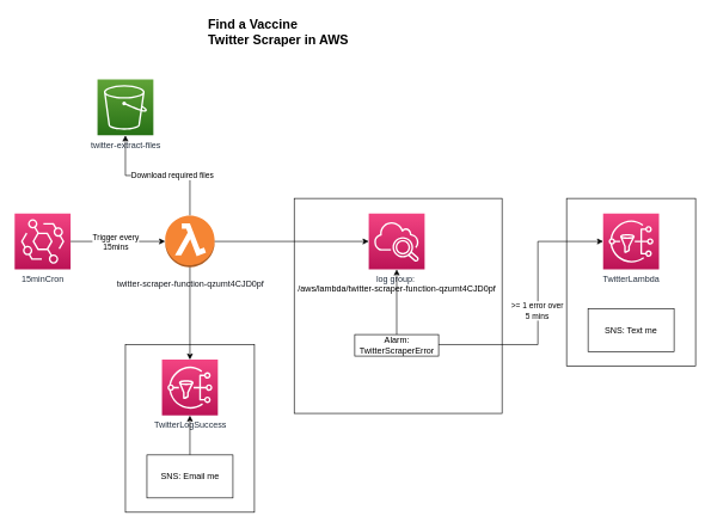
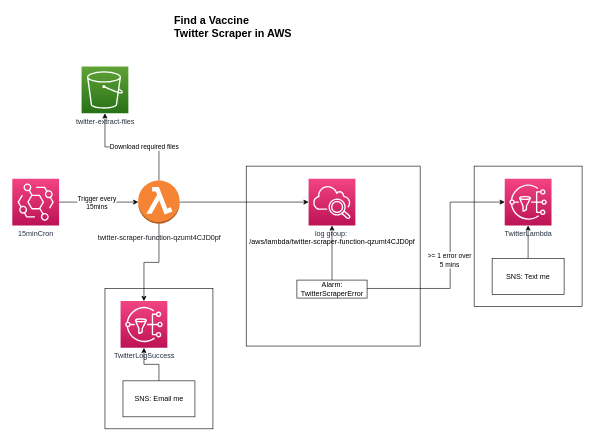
+ <mxCell id="15" value="" style="edgeStyle=orthogonalEdgeStyle;rounded=0;orthogonalLoop=1;jettySize=auto;html=1;" edge="1" parent="1" source="16" target="14"><mxGeometry relative="1" as="geometry"><mxPoint x="880" y="476" as="targetPoint" /></mxGeometry></mxCell>
- <mxCell id="24" value="TwitterLogSuccess" style="outlineConnect=0;fontColor=#232F3E;gradientColor=#F34482;gradientDirection=north;fillColor=#BC1356;strokeColor=#ffffff;dashed=0;verticalLabelPosition=bottom;verticalAlign=top;align=center;html=1;fontSize=12;fontStyle=0;aspect=fixed;shape=mxgraph.aws4.resourceIcon;resIcon=mxgraph.aws4.sns;" vertex="1" parent="1"><mxGeometry x="225.5" y="501" width="78" height="78" as="geometry" /></mxCell>
+ <mxCell id="24" value="TwitterLogSuccess" style="outlineConnect=0;fontColor=#232F3E;gradientColor=#F34482;gradientDirection=north;fillColor=#BC1356;strokeColor=#ffffff;dashed=0;verticalLabelPosition=bottom;verticalAlign=top;align=center;html=1;fontSize=12;fontStyle=0;aspect=fixed;shape=mxgraph.aws4.resourceIcon;resIcon=mxgraph.aws4.sns;" vertex="1" parent="1"><mxGeometry x="200.5" y="501" width="78" height="78" as="geometry" /></mxCell>
